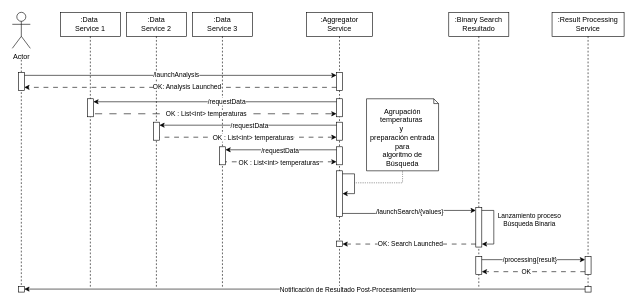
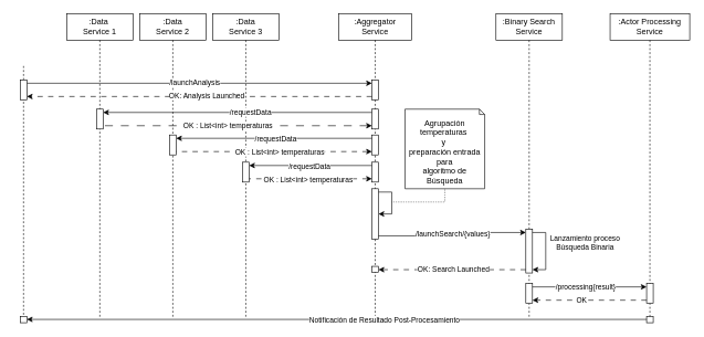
- <mxCell id="16" value="&lt;div&gt;:Binary Search&lt;br&gt;&lt;/div&gt;&lt;div&gt;Resultado&lt;/div&gt;" style="shape=umlLifeline;perimeter=lifelinePerimeter;whiteSpace=wrap;html=1;container=1;dropTarget=0;collapsible=0;recursiveResize=0;outlineConnect=0;portConstraint=eastwest;newEdgeStyle={&quot;edgeStyle&quot;:&quot;elbowEdgeStyle&quot;,&quot;elbow&quot;:&quot;vertical&quot;,&quot;curved&quot;:0,&quot;rounded&quot;:0};" parent="1" vertex="1"><mxGeometry x="747" y="20" width="100" height="460" as="geometry" /></mxCell>
+ <mxCell id="16" value="&lt;div&gt;:Binary Search&lt;br&gt;&lt;/div&gt;&lt;div&gt;Service&lt;/div&gt;" style="shape=umlLifeline;perimeter=lifelinePerimeter;whiteSpace=wrap;html=1;container=1;dropTarget=0;collapsible=0;recursiveResize=0;outlineConnect=0;portConstraint=eastwest;newEdgeStyle={&quot;edgeStyle&quot;:&quot;elbowEdgeStyle&quot;,&quot;elbow&quot;:&quot;vertical&quot;,&quot;curved&quot;:0,&quot;rounded&quot;:0};" parent="1" vertex="1"><mxGeometry x="747" y="20" width="100" height="460" as="geometry" /></mxCell>
- <mxCell id="21" value=":Result Processing&lt;div&gt;Service&lt;/div&gt;" style="shape=umlLifeline;perimeter=lifelinePerimeter;whiteSpace=wrap;html=1;container=1;dropTarget=0;collapsible=0;recursiveResize=0;outlineConnect=0;portConstraint=eastwest;newEdgeStyle={&quot;edgeStyle&quot;:&quot;elbowEdgeStyle&quot;,&quot;elbow&quot;:&quot;vertical&quot;,&quot;curved&quot;:0,&quot;rounded&quot;:0};" parent="1" vertex="1"><mxGeometry x="919" y="20" width="120" height="460" as="geometry" /></mxCell>
+ <mxCell id="21" value=":Actor Processing&lt;div&gt;Service&lt;/div&gt;" style="shape=umlLifeline;perimeter=lifelinePerimeter;whiteSpace=wrap;html=1;container=1;dropTarget=0;collapsible=0;recursiveResize=0;outlineConnect=0;portConstraint=eastwest;newEdgeStyle={&quot;edgeStyle&quot;:&quot;elbowEdgeStyle&quot;,&quot;elbow&quot;:&quot;vertical&quot;,&quot;curved&quot;:0,&quot;rounded&quot;:0};" parent="1" vertex="1"><mxGeometry x="919" y="20" width="120" height="460" as="geometry" /></mxCell>
- <mxCell id="44" value="Actor" style="shape=umlActor;verticalLabelPosition=bottom;verticalAlign=top;html=1;" parent="1" vertex="1"><mxGeometry y="20" width="30" height="60" as="geometry" x="20" /></mxCell>
